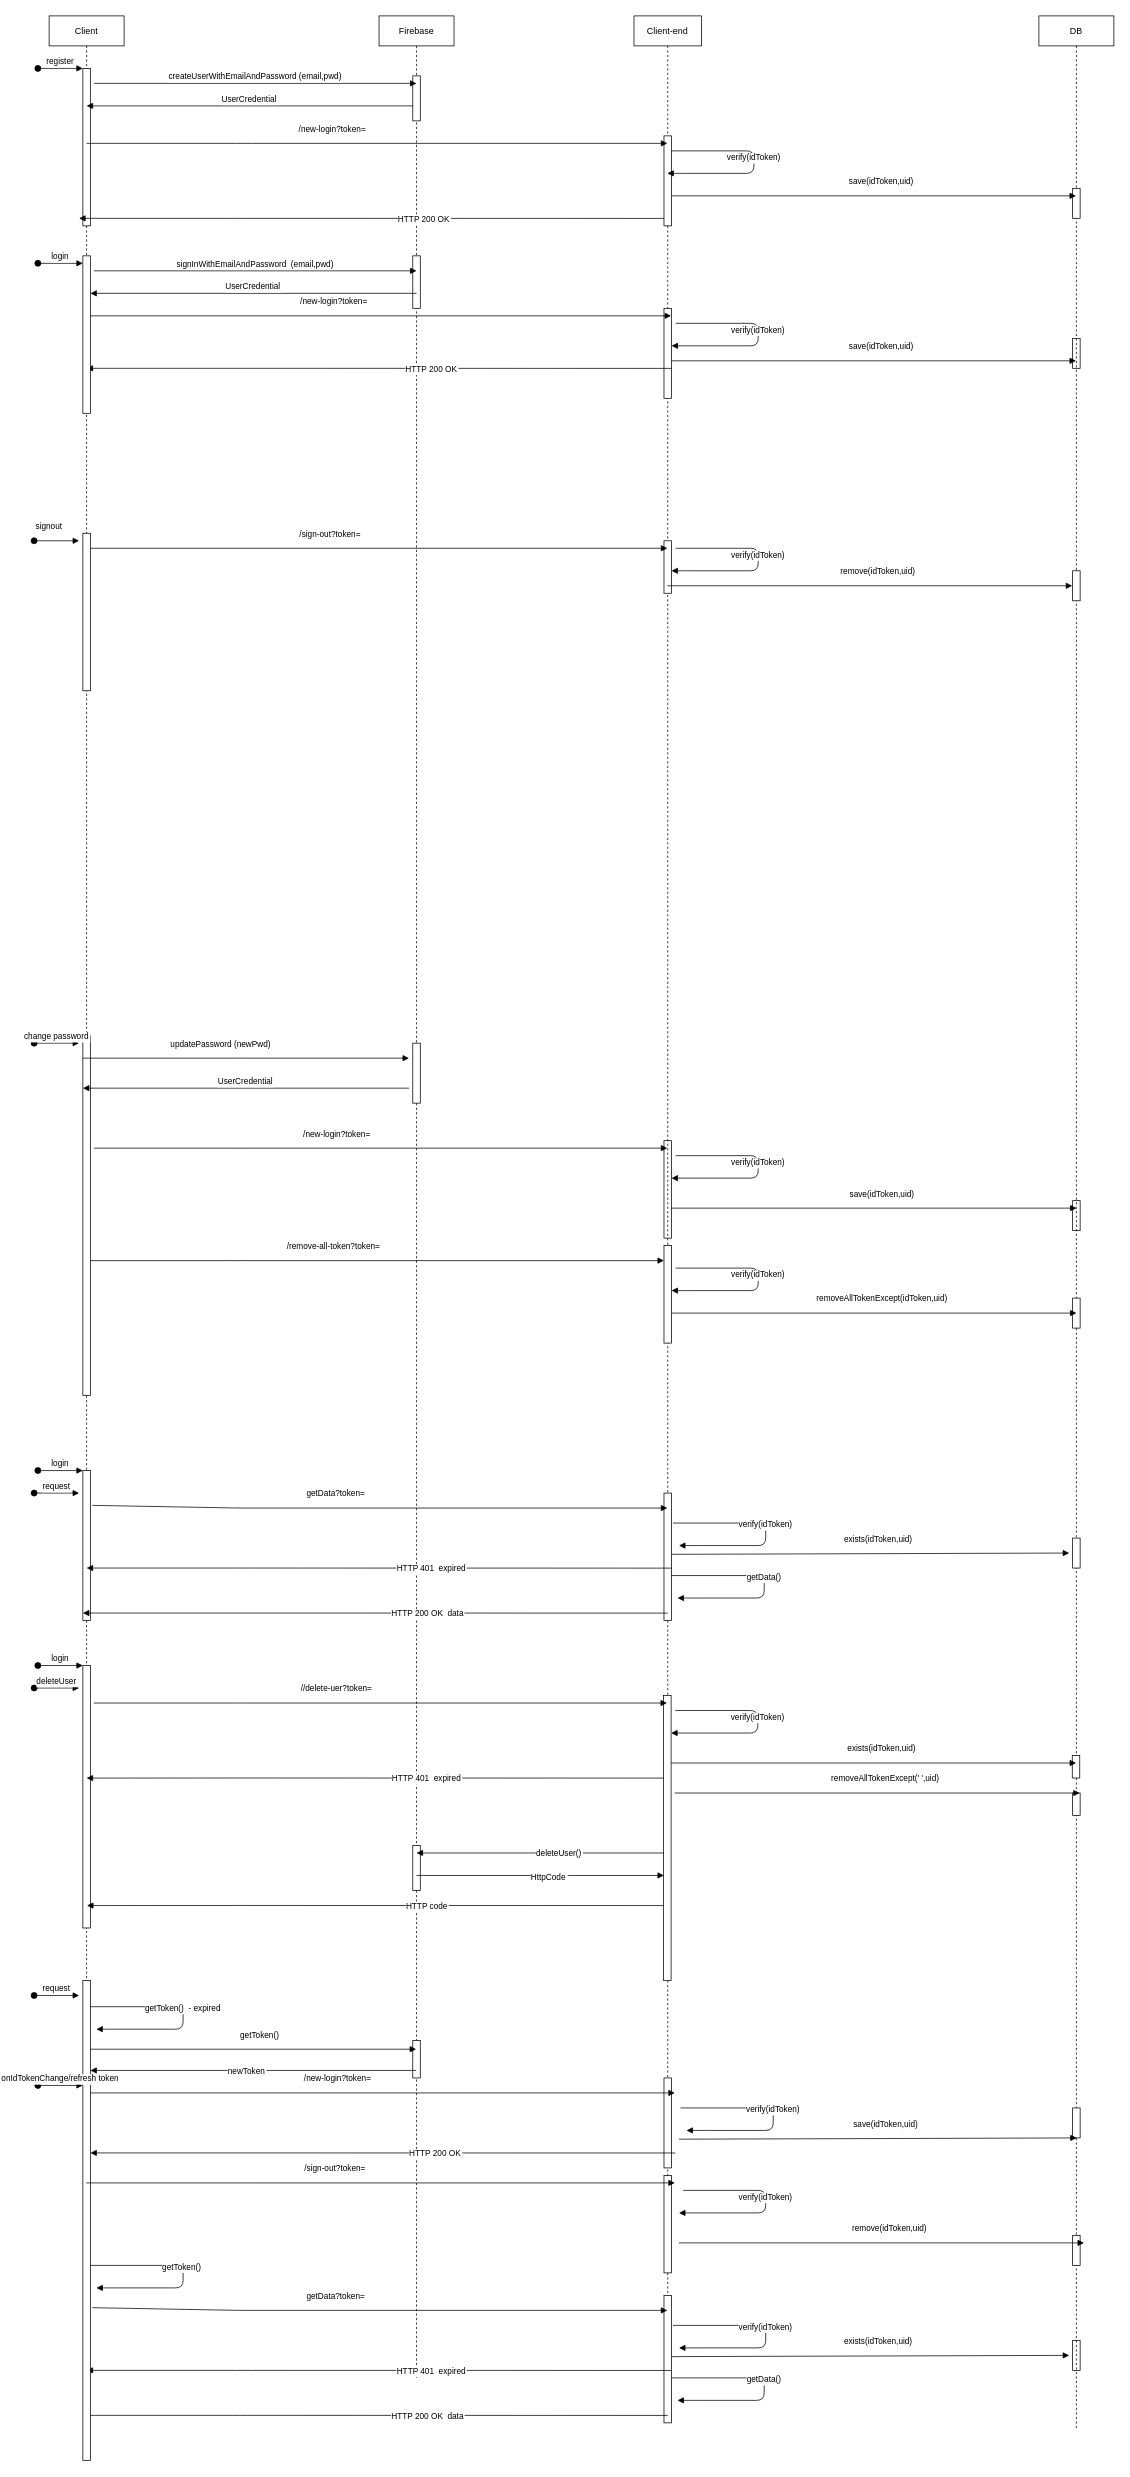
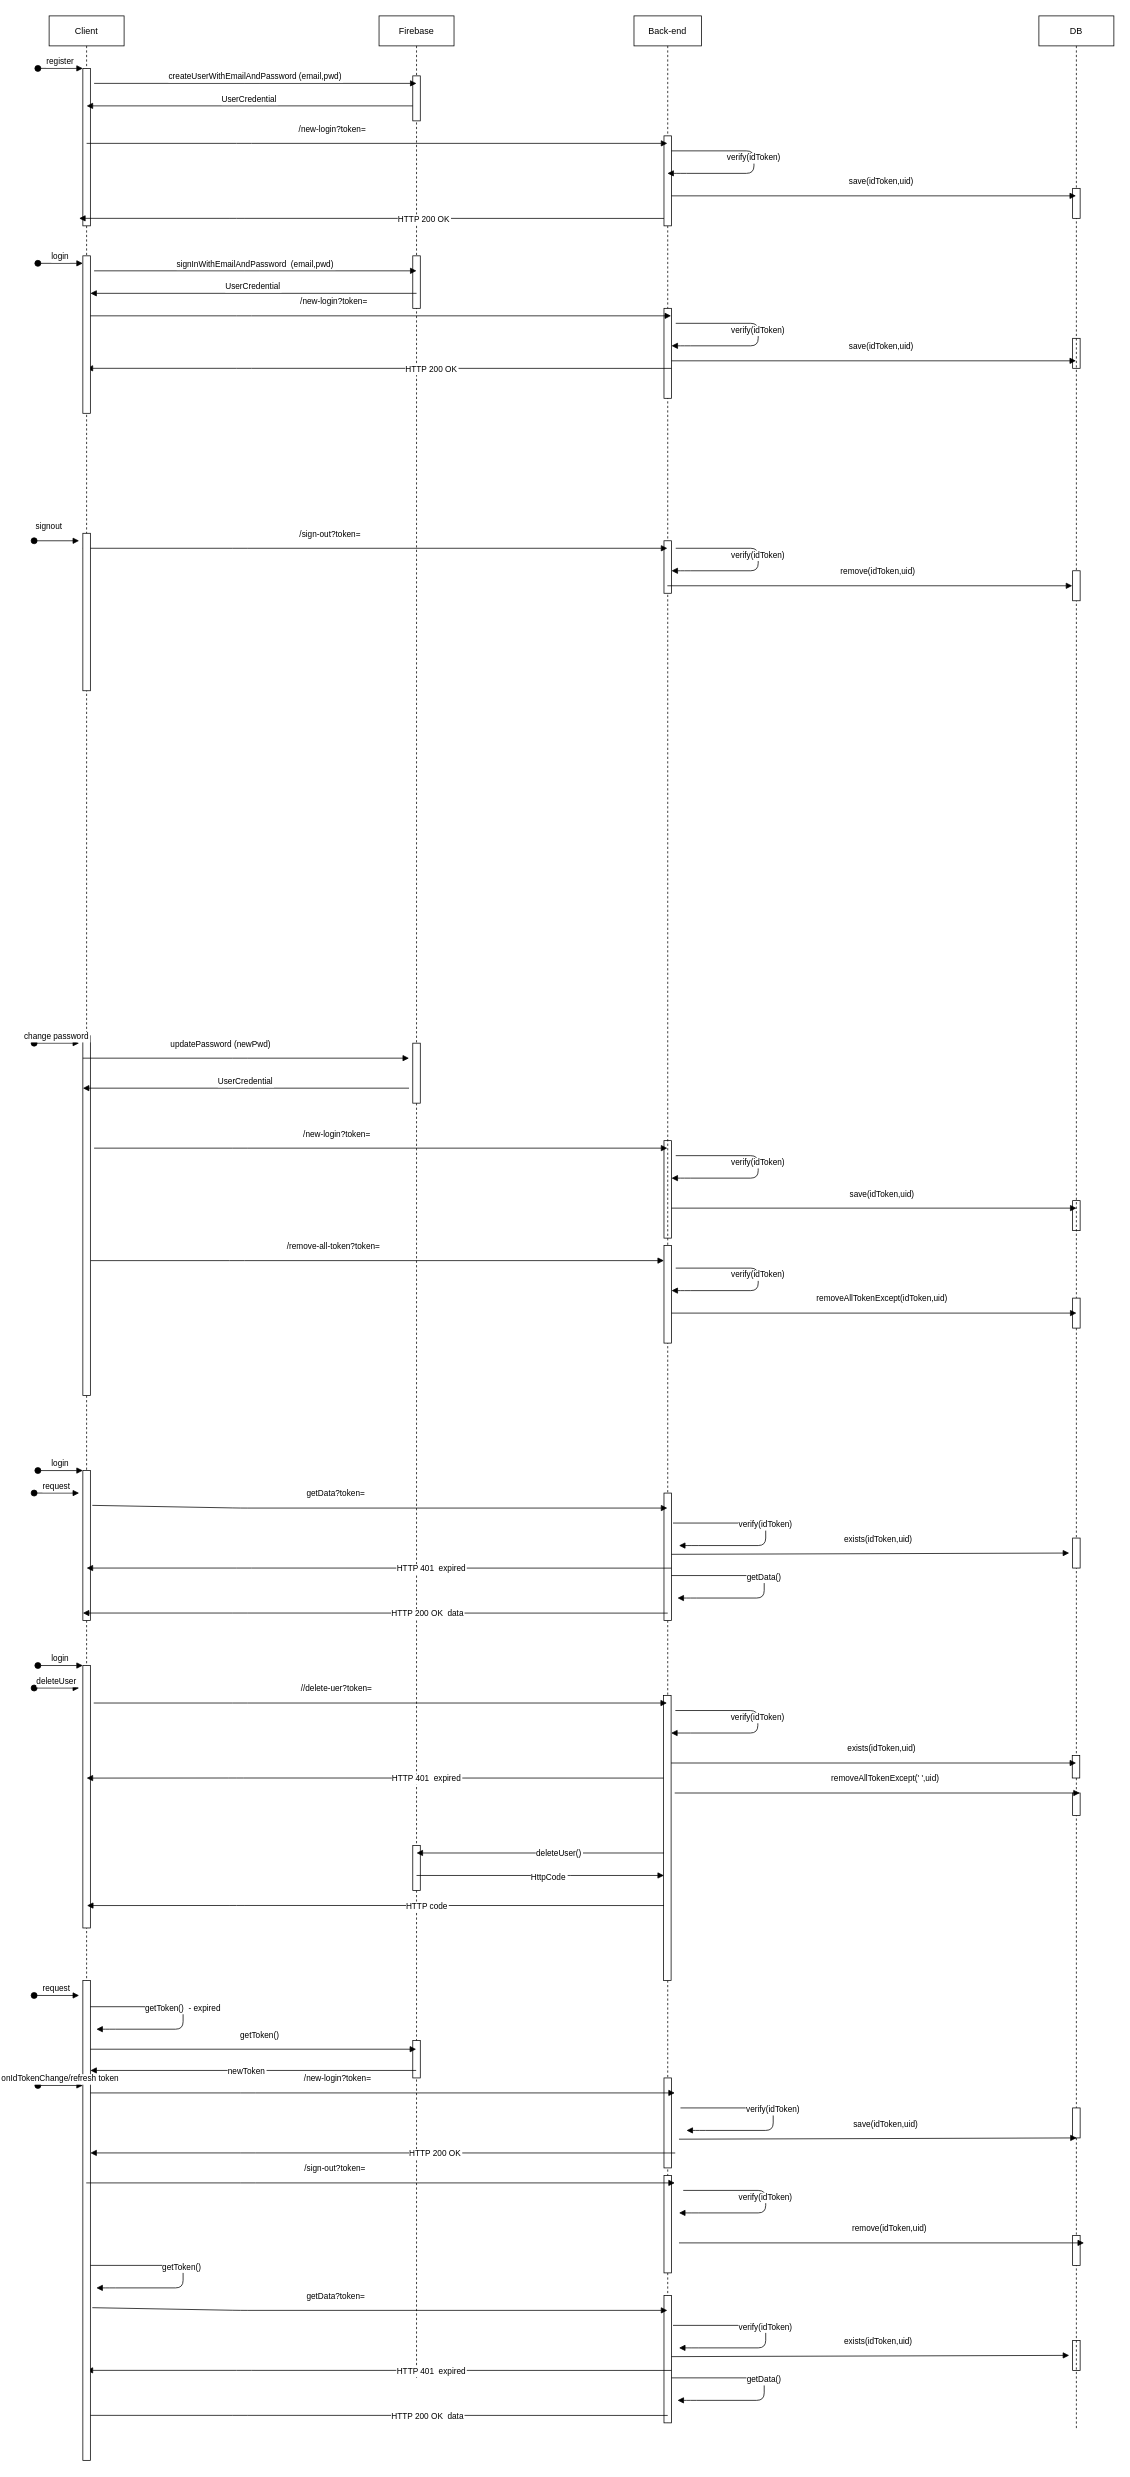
- <mxCell id="23" value="Client-end" style="shape=umlLifeline;perimeter=lifelinePerimeter;container=1;collapsible=0;recursiveResize=0;rounded=0;shadow=0;strokeWidth=1;" vertex="1" parent="1"><mxGeometry x="820" y="20" width="90" height="3210" as="geometry" /></mxCell>
+ <mxCell id="23" value="Back-end" style="shape=umlLifeline;perimeter=lifelinePerimeter;container=1;collapsible=0;recursiveResize=0;rounded=0;shadow=0;strokeWidth=1;" vertex="1" parent="1"><mxGeometry x="820" y="20" width="90" height="3210" as="geometry" /></mxCell>
